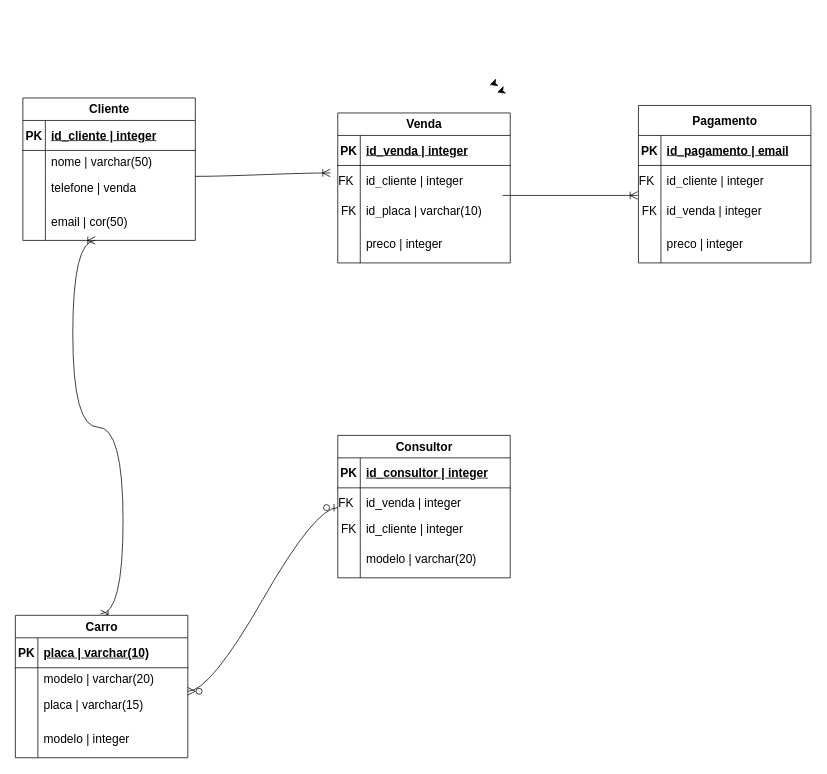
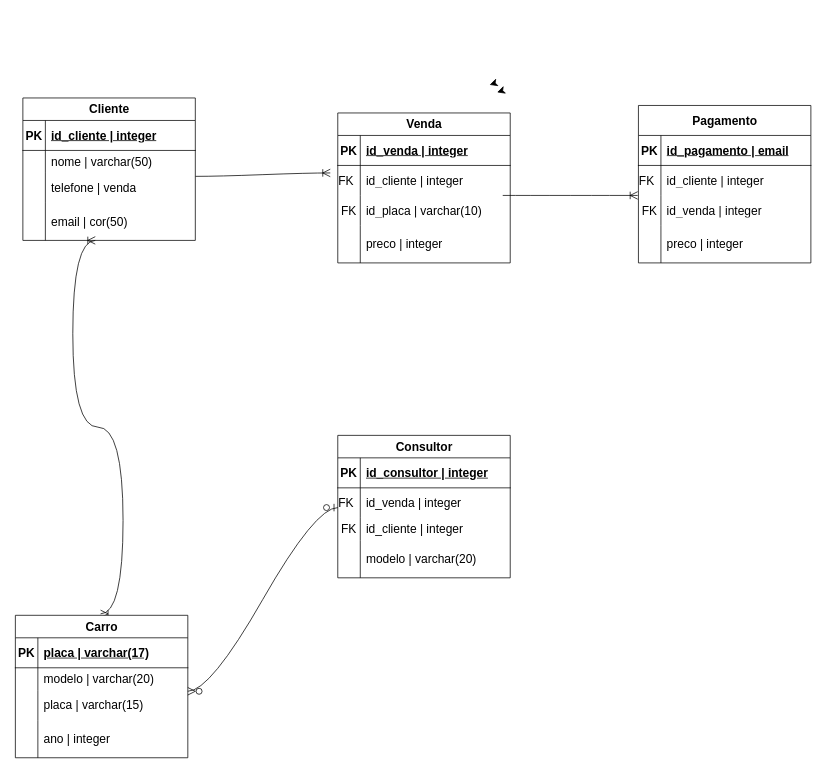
- <mxCell id="49" value="placa | varchar(10)" style="shape=partialRectangle;connectable=0;fillColor=none;top=0;left=0;bottom=0;right=0;align=left;spacingLeft=6;fontStyle=5;overflow=hidden;whiteSpace=wrap;html=1;fontSize=16;" vertex="1" parent="47"><mxGeometry x="30" width="200" height="40" as="geometry"><mxRectangle width="200" height="40" as="alternateBounds" /></mxGeometry></mxCell>
+ <mxCell id="49" value="placa | varchar(17)" style="shape=partialRectangle;connectable=0;fillColor=none;top=0;left=0;bottom=0;right=0;align=left;spacingLeft=6;fontStyle=5;overflow=hidden;whiteSpace=wrap;html=1;fontSize=16;" vertex="1" parent="47"><mxGeometry x="30" width="200" height="40" as="geometry"><mxRectangle width="200" height="40" as="alternateBounds" /></mxGeometry></mxCell>
- <mxCell id="58" value="modelo | integer" style="shape=partialRectangle;connectable=0;fillColor=none;top=0;left=0;bottom=0;right=0;align=left;spacingLeft=6;overflow=hidden;whiteSpace=wrap;html=1;fontSize=16;" vertex="1" parent="56"><mxGeometry x="30" width="200" height="50" as="geometry"><mxRectangle width="200" height="50" as="alternateBounds" /></mxGeometry></mxCell>
+ <mxCell id="58" value="ano | integer" style="shape=partialRectangle;connectable=0;fillColor=none;top=0;left=0;bottom=0;right=0;align=left;spacingLeft=6;overflow=hidden;whiteSpace=wrap;html=1;fontSize=16;" vertex="1" parent="56"><mxGeometry x="30" width="200" height="50" as="geometry"><mxRectangle width="200" height="50" as="alternateBounds" /></mxGeometry></mxCell>
